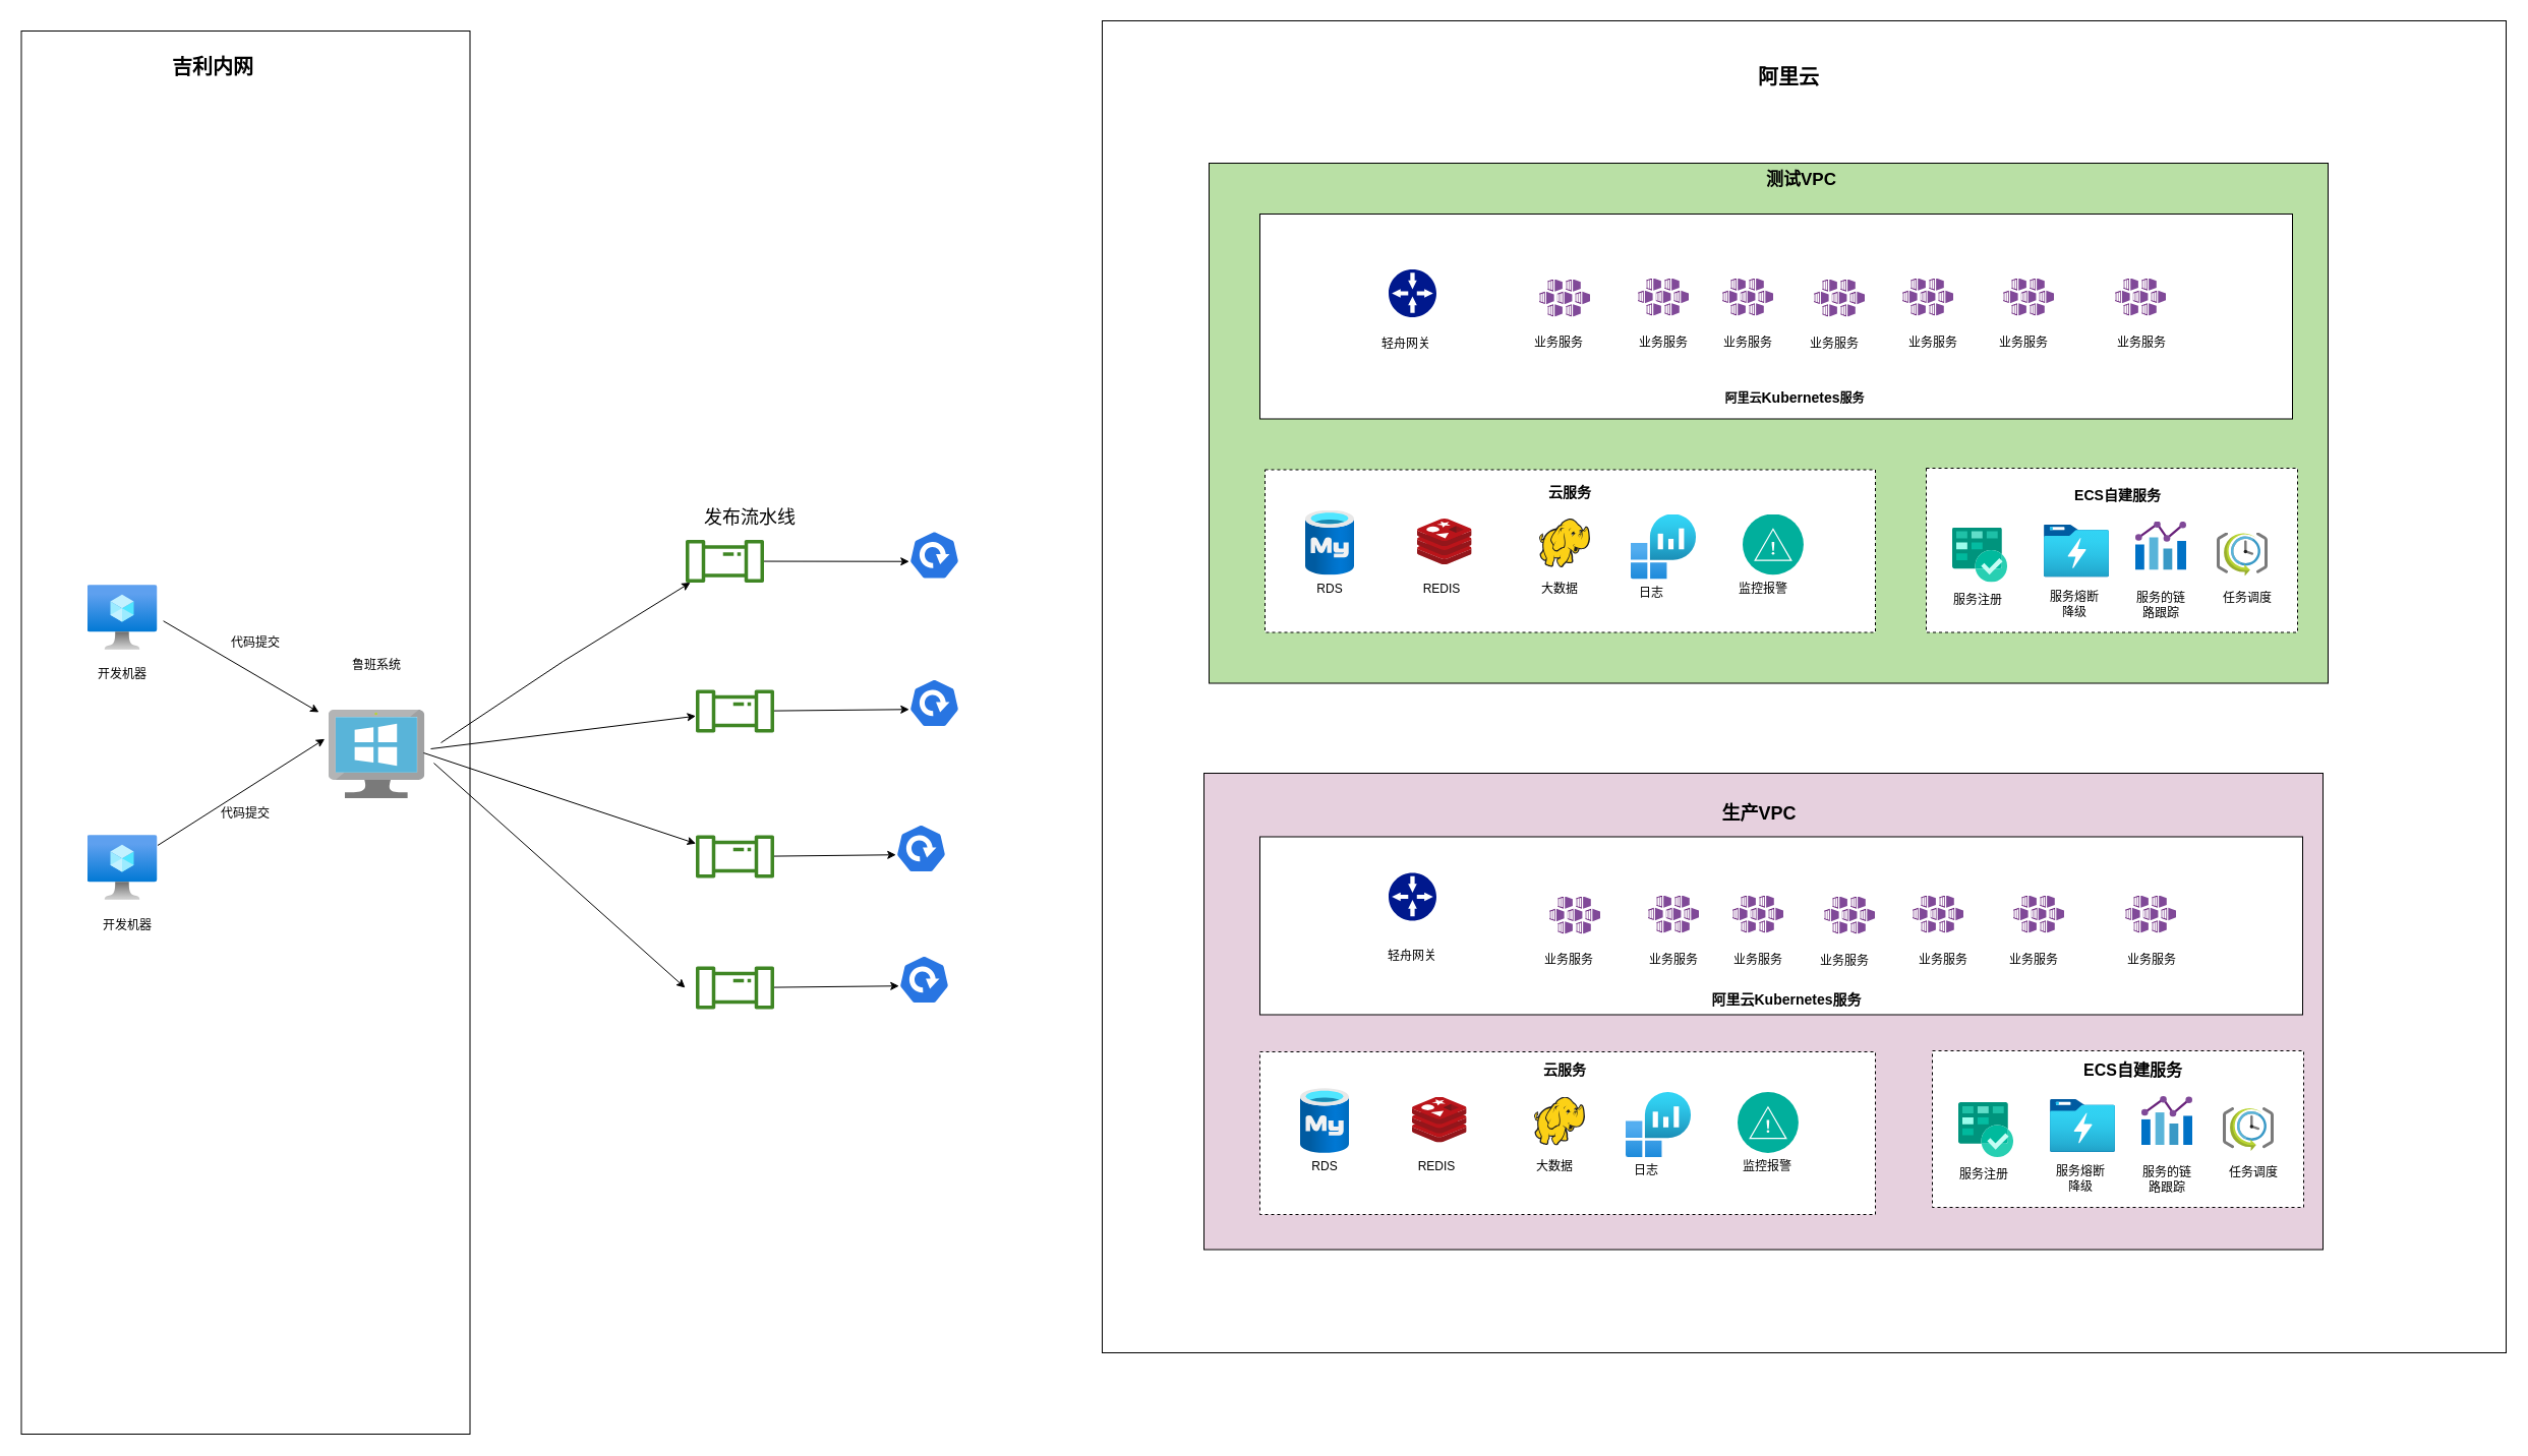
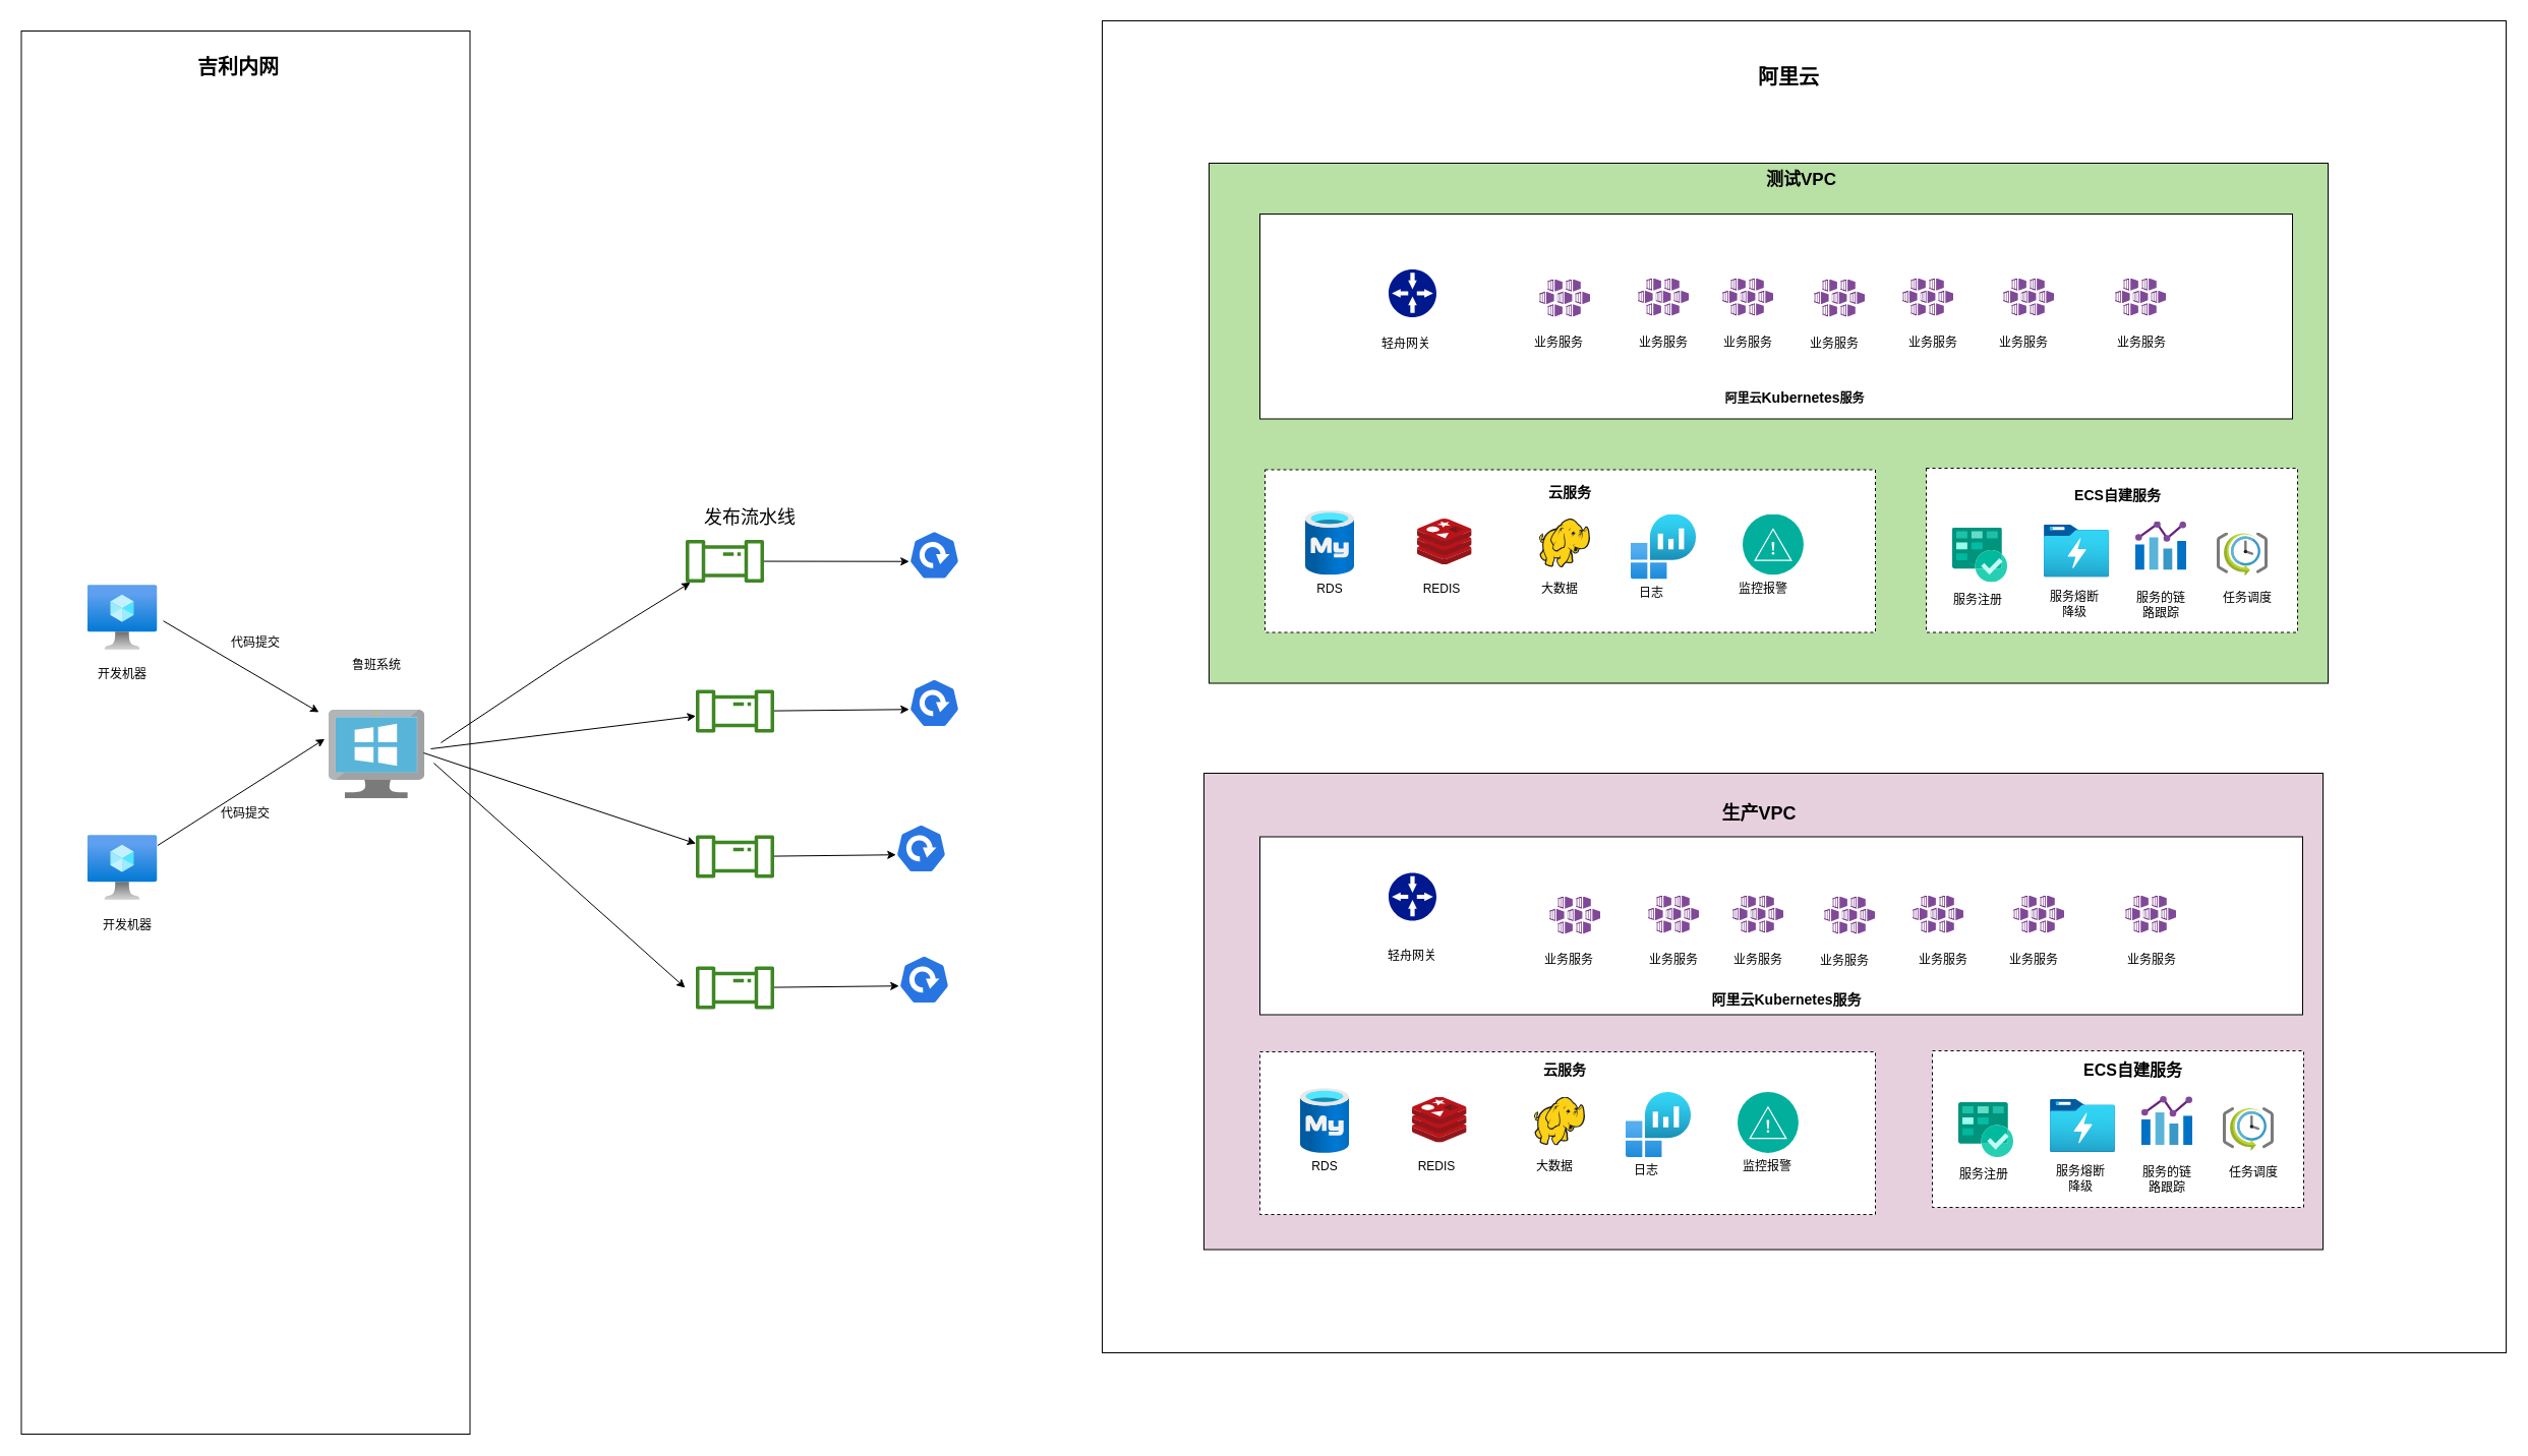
- <mxCell id="8" value="&lt;font style=&quot;font-size: 20px;&quot;&gt;&lt;b&gt;吉利内网&lt;/b&gt;&lt;/font&gt;" style="text;html=1;strokeColor=none;fillColor=none;align=center;verticalAlign=middle;whiteSpace=wrap;rounded=0;" parent="1" vertex="1"><mxGeometry x="148" y="50" width="122" height="30" as="geometry" /></mxCell>
+ <mxCell id="8" value="&lt;font style=&quot;font-size: 20px;&quot;&gt;&lt;b&gt;吉利内网&lt;/b&gt;&lt;/font&gt;" style="text;html=1;strokeColor=none;fillColor=none;align=center;verticalAlign=middle;whiteSpace=wrap;rounded=0;" parent="1" vertex="1"><mxGeometry x="173" y="50" width="122" height="30" as="geometry" /></mxCell>
